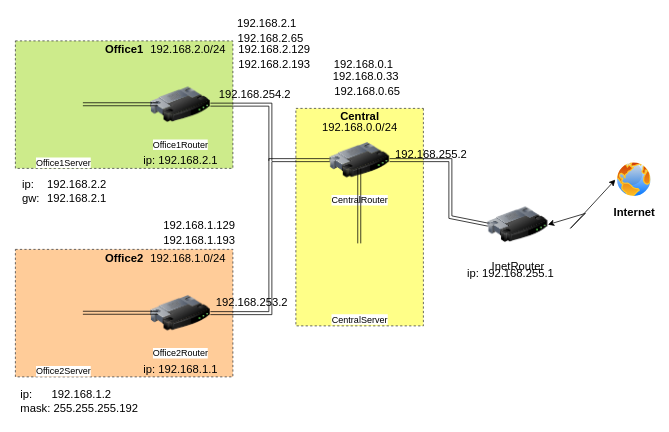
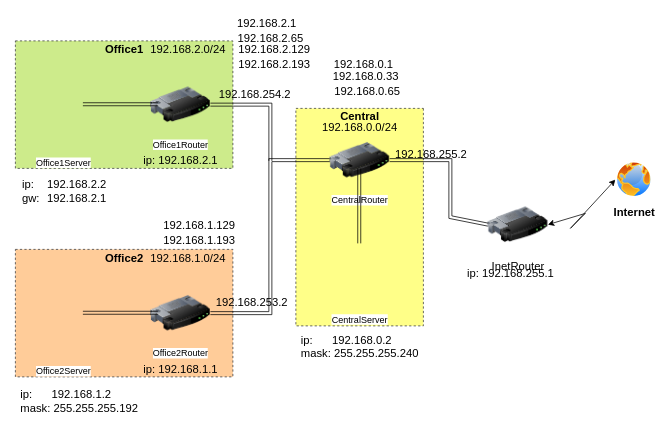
+ <mxCell id="23" value="&lt;div align=&quot;left&quot;&gt;ip: &lt;span style=&quot;white-space: pre&quot;&gt;&#09;&lt;/span&gt;&amp;nbsp; 192.168.0.2&lt;br&gt;&lt;/div&gt;&lt;div&gt;mask: 255.255.255.240&lt;span&gt; &lt;/span&gt;&lt;br&gt;&lt;/div&gt;" style="text;html=1;align=center;verticalAlign=middle;resizable=0;points=[];autosize=1;strokeColor=none;fillColor=none;fontSize=15;" vertex="1" parent="1"><mxGeometry x="394" y="441" width="170" height="40" as="geometry" /></mxCell>
